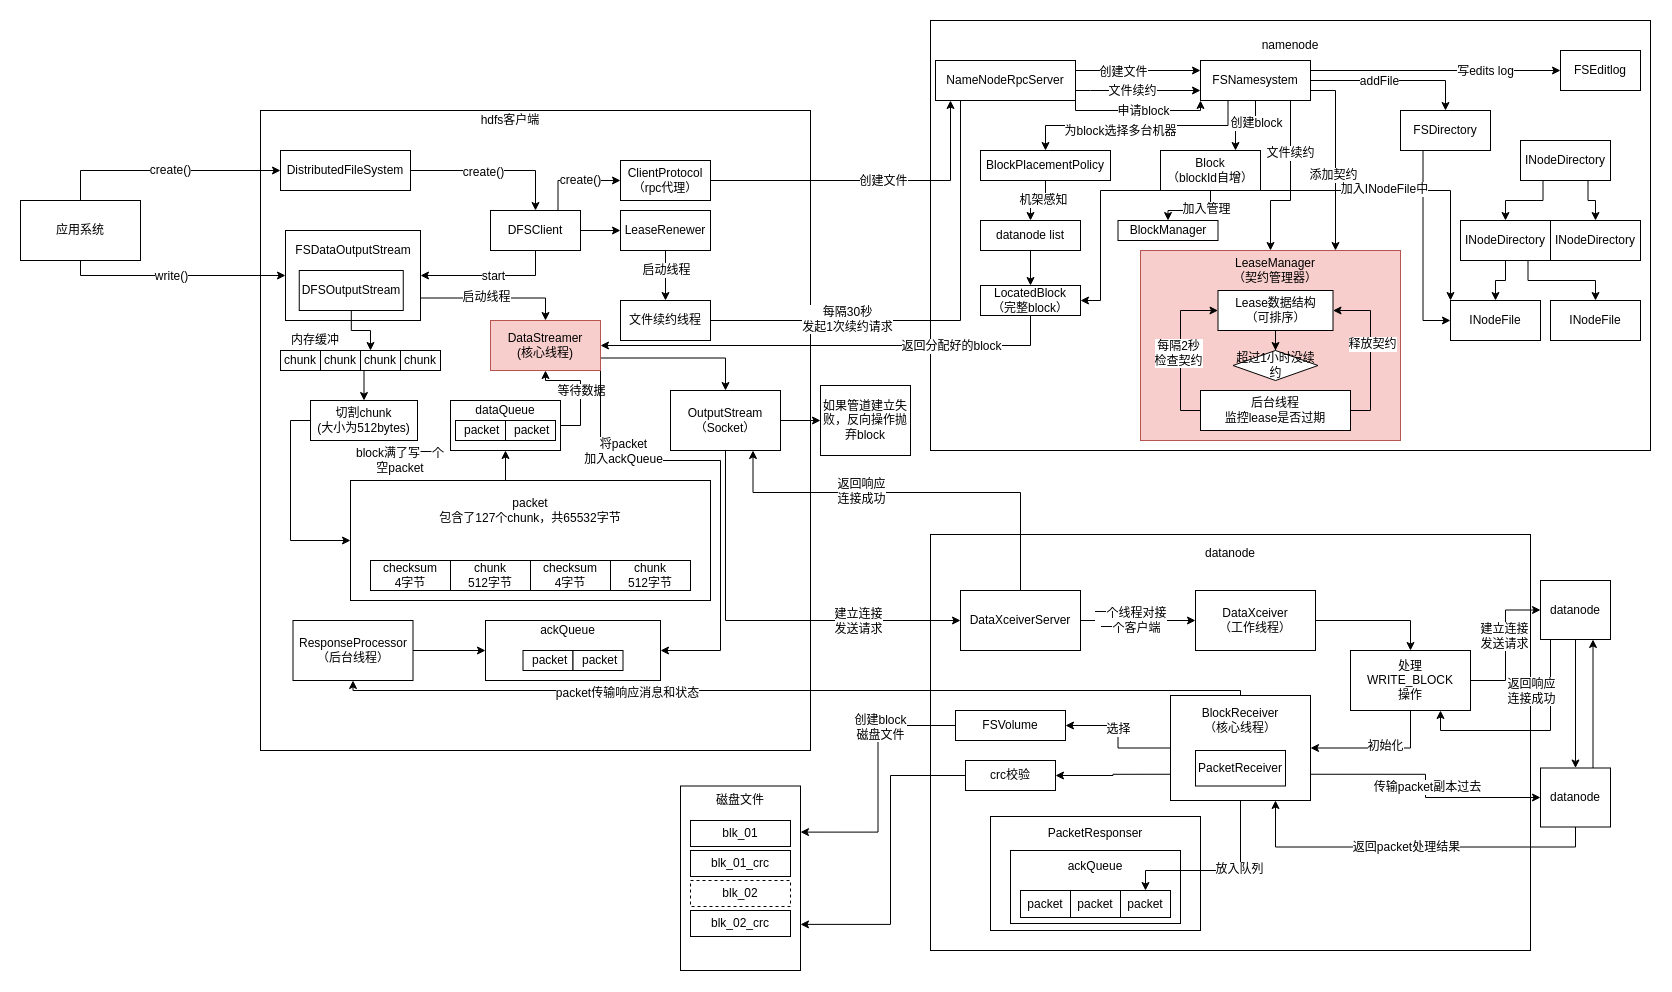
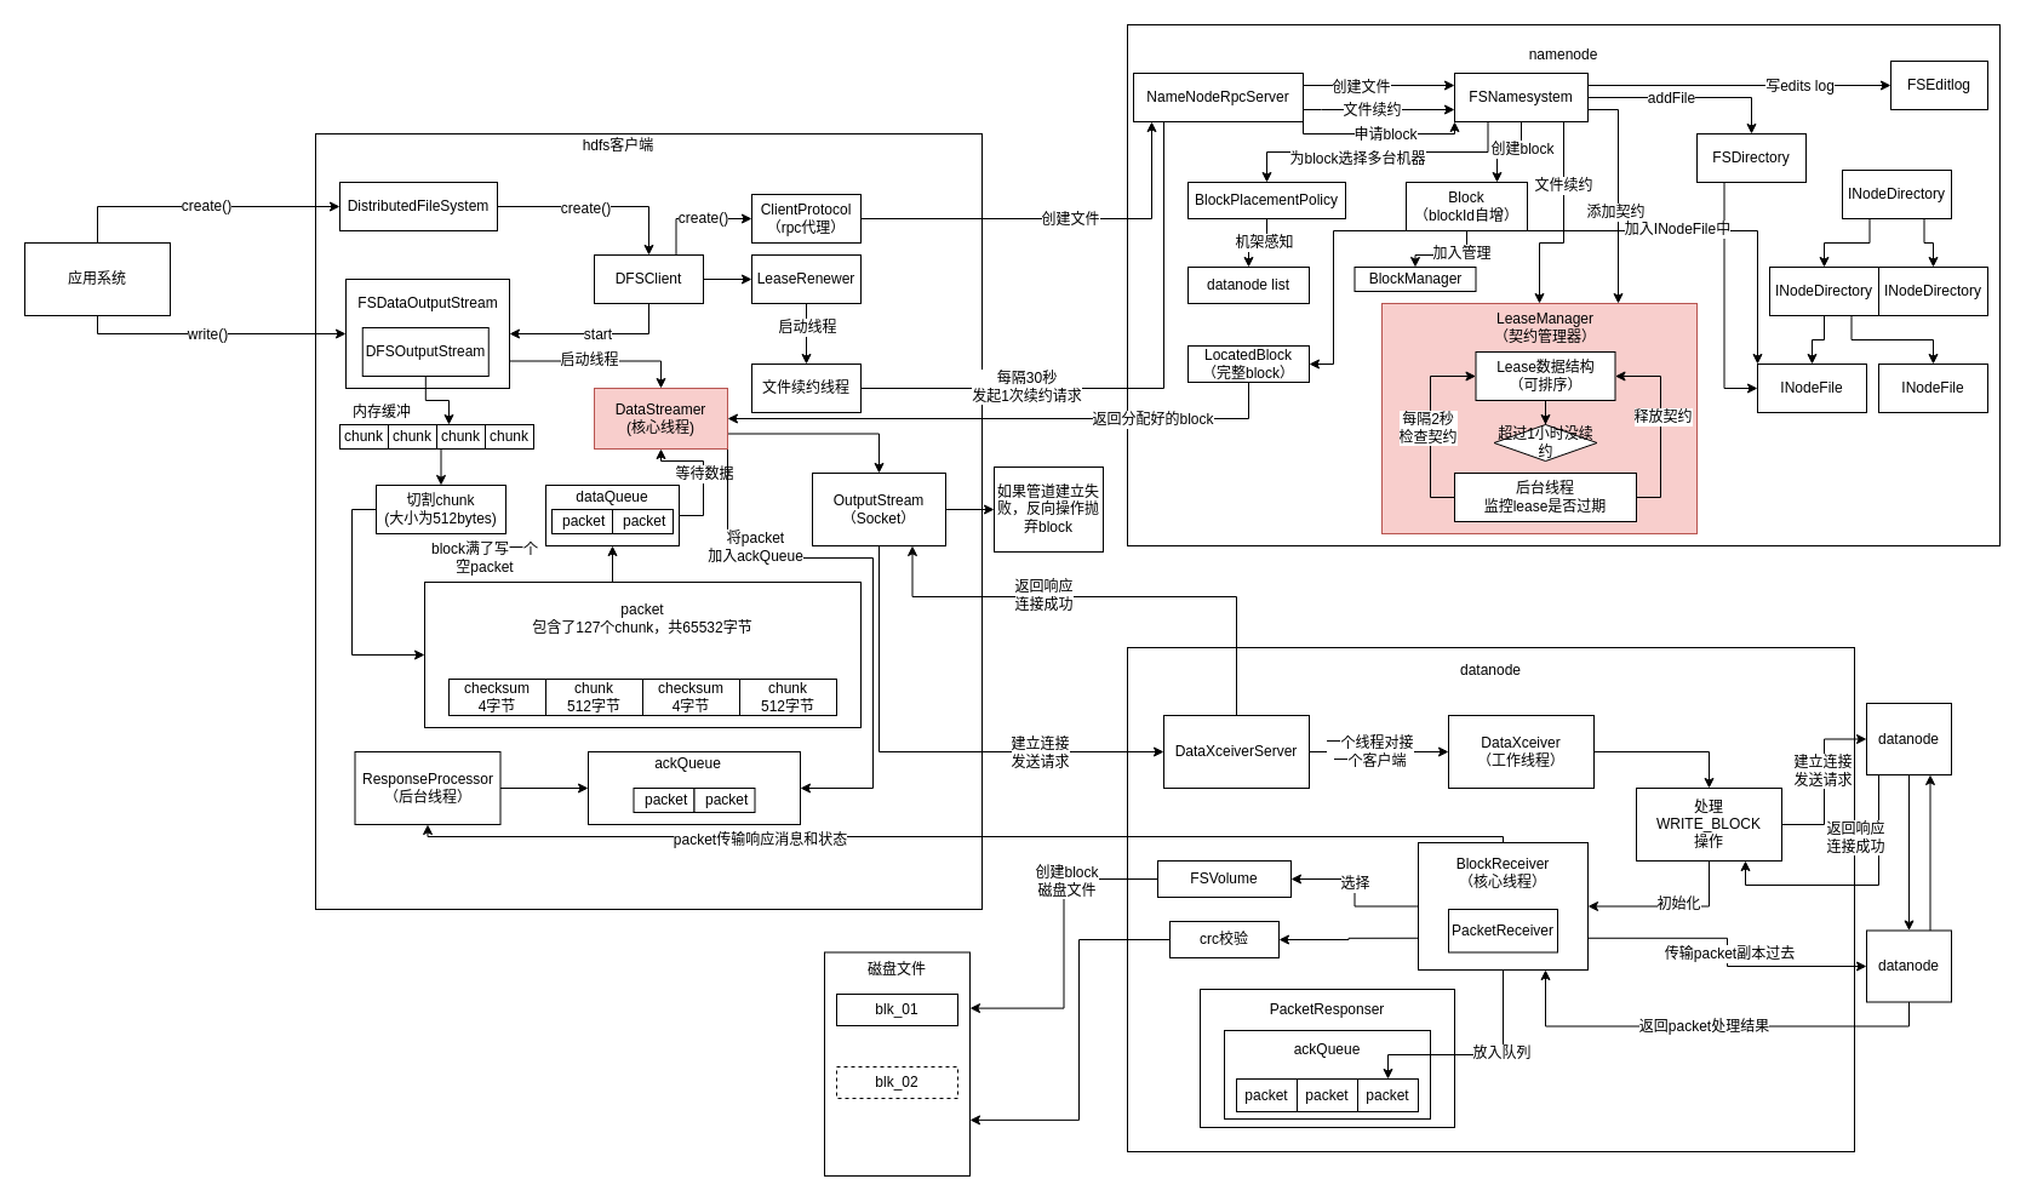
- <mxCell id="175" style="edgeStyle=orthogonalEdgeStyle;rounded=0;orthogonalLoop=1;jettySize=auto;html=1;exitX=0.5;exitY=1;exitDx=0;exitDy=0;" edge="1" parent="1" source="176" target="180"><mxGeometry relative="1" as="geometry" /></mxCell>
- <mxCell id="154" value="blk_01_crc" style="rounded=0;whiteSpace=wrap;html=1;" vertex="1" parent="1"><mxGeometry x="690" y="850" width="100" height="26" as="geometry" /></mxCell>
- <mxCell id="156" value="blk_02_crc" style="rounded=0;whiteSpace=wrap;html=1;" vertex="1" parent="1"><mxGeometry x="690" y="910" width="100" height="26" as="geometry" /></mxCell>
